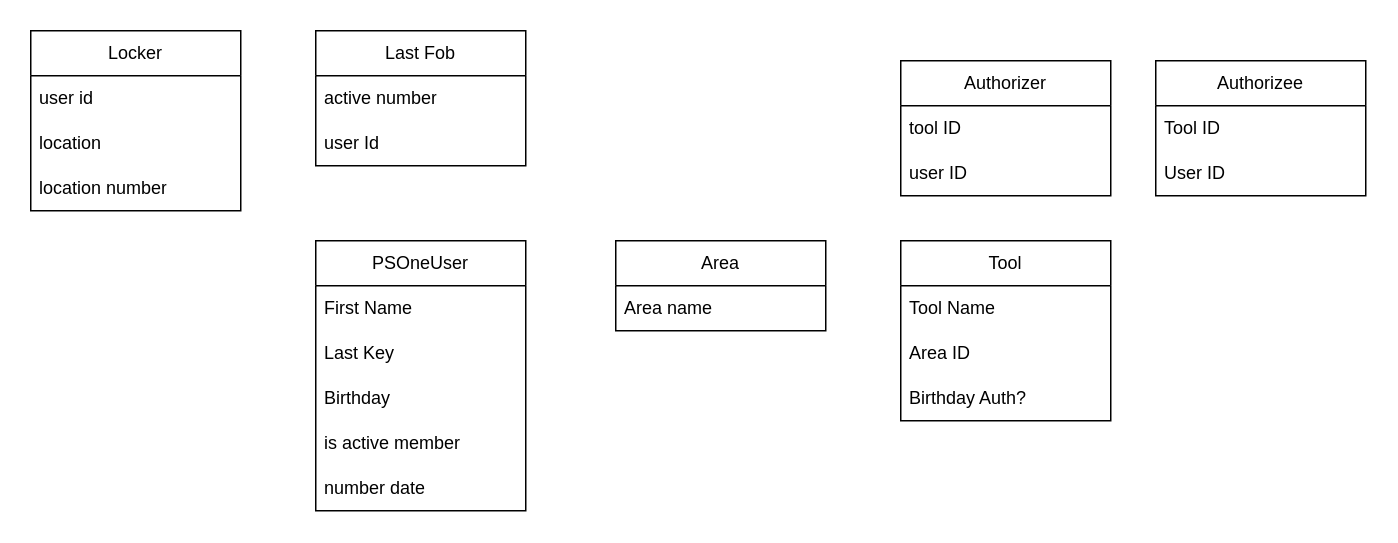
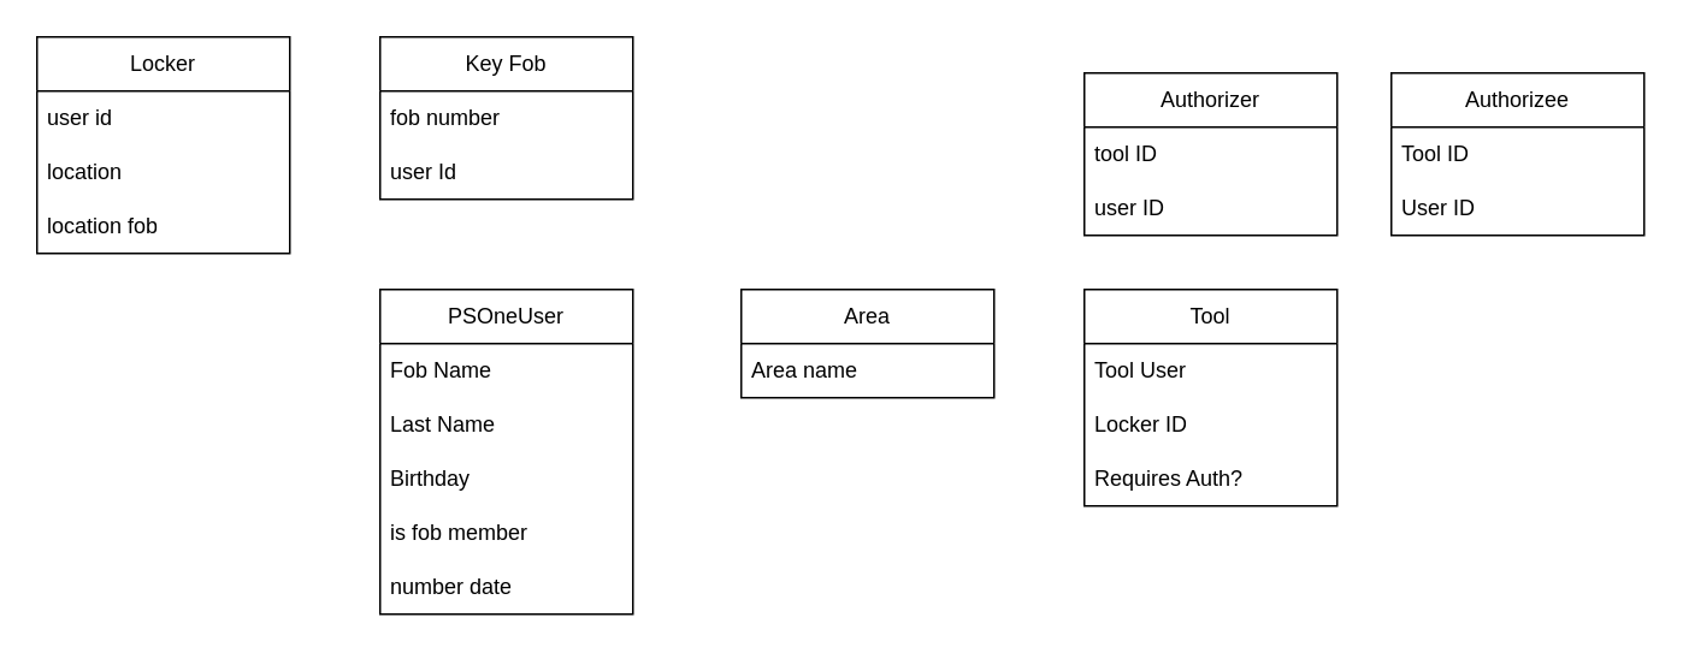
- <mxCell id="20" value="Last Fob" style="swimlane;fontStyle=0;childLayout=stackLayout;horizontal=1;startSize=30;horizontalStack=0;resizeParent=1;resizeParentMax=0;resizeLast=0;collapsible=1;marginBottom=0;whiteSpace=wrap;html=1;" vertex="1" parent="1"><mxGeometry x="210" y="20" width="140" height="90" as="geometry" /></mxCell>
+ <mxCell id="20" value="Key Fob" style="swimlane;fontStyle=0;childLayout=stackLayout;horizontal=1;startSize=30;horizontalStack=0;resizeParent=1;resizeParentMax=0;resizeLast=0;collapsible=1;marginBottom=0;whiteSpace=wrap;html=1;" vertex="1" parent="1"><mxGeometry x="210" y="20" width="140" height="90" as="geometry" /></mxCell>
- <mxCell id="21" value="active number" style="text;strokeColor=none;fillColor=none;align=left;verticalAlign=middle;spacingLeft=4;spacingRight=4;overflow=hidden;points=[[0,0.5],[1,0.5]];portConstraint=eastwest;rotatable=0;whiteSpace=wrap;html=1;" vertex="1" parent="20"><mxGeometry y="30" width="140" height="30" as="geometry" /></mxCell>
+ <mxCell id="21" value="fob number" style="text;strokeColor=none;fillColor=none;align=left;verticalAlign=middle;spacingLeft=4;spacingRight=4;overflow=hidden;points=[[0,0.5],[1,0.5]];portConstraint=eastwest;rotatable=0;whiteSpace=wrap;html=1;" vertex="1" parent="20"><mxGeometry y="30" width="140" height="30" as="geometry" /></mxCell>
- <mxCell id="26" value="location number" style="text;strokeColor=none;fillColor=none;align=left;verticalAlign=middle;spacingLeft=4;spacingRight=4;overflow=hidden;points=[[0,0.5],[1,0.5]];portConstraint=eastwest;rotatable=0;whiteSpace=wrap;html=1;" vertex="1" parent="23"><mxGeometry y="90" width="140" height="30" as="geometry" /></mxCell>
+ <mxCell id="26" value="location fob" style="text;strokeColor=none;fillColor=none;align=left;verticalAlign=middle;spacingLeft=4;spacingRight=4;overflow=hidden;points=[[0,0.5],[1,0.5]];portConstraint=eastwest;rotatable=0;whiteSpace=wrap;html=1;" vertex="1" parent="23"><mxGeometry y="90" width="140" height="30" as="geometry" /></mxCell>
- <mxCell id="3" value="First Name" style="text;strokeColor=none;fillColor=none;align=left;verticalAlign=middle;spacingLeft=4;spacingRight=4;overflow=hidden;points=[[0,0.5],[1,0.5]];portConstraint=eastwest;rotatable=0;whiteSpace=wrap;html=1;" vertex="1" parent="2"><mxGeometry y="30" width="140" height="30" as="geometry" /></mxCell>
+ <mxCell id="3" value="Fob Name" style="text;strokeColor=none;fillColor=none;align=left;verticalAlign=middle;spacingLeft=4;spacingRight=4;overflow=hidden;points=[[0,0.5],[1,0.5]];portConstraint=eastwest;rotatable=0;whiteSpace=wrap;html=1;" vertex="1" parent="2"><mxGeometry y="30" width="140" height="30" as="geometry" /></mxCell>
- <mxCell id="11" value="Tool Name" style="text;strokeColor=none;fillColor=none;align=left;verticalAlign=middle;spacingLeft=4;spacingRight=4;overflow=hidden;points=[[0,0.5],[1,0.5]];portConstraint=eastwest;rotatable=0;whiteSpace=wrap;html=1;" vertex="1" parent="10"><mxGeometry y="30" width="140" height="30" as="geometry" /></mxCell>
+ <mxCell id="11" value="Tool User" style="text;strokeColor=none;fillColor=none;align=left;verticalAlign=middle;spacingLeft=4;spacingRight=4;overflow=hidden;points=[[0,0.5],[1,0.5]];portConstraint=eastwest;rotatable=0;whiteSpace=wrap;html=1;" vertex="1" parent="10"><mxGeometry y="30" width="140" height="30" as="geometry" /></mxCell>
- <mxCell id="4" value="Last Key" style="text;strokeColor=none;fillColor=none;align=left;verticalAlign=middle;spacingLeft=4;spacingRight=4;overflow=hidden;points=[[0,0.5],[1,0.5]];portConstraint=eastwest;rotatable=0;whiteSpace=wrap;html=1;" vertex="1" parent="2"><mxGeometry y="60" width="140" height="30" as="geometry" /></mxCell>
+ <mxCell id="4" value="Last Name" style="text;strokeColor=none;fillColor=none;align=left;verticalAlign=middle;spacingLeft=4;spacingRight=4;overflow=hidden;points=[[0,0.5],[1,0.5]];portConstraint=eastwest;rotatable=0;whiteSpace=wrap;html=1;" vertex="1" parent="2"><mxGeometry y="60" width="140" height="30" as="geometry" /></mxCell>
- <mxCell id="12" value="Area ID" style="text;strokeColor=none;fillColor=none;align=left;verticalAlign=middle;spacingLeft=4;spacingRight=4;overflow=hidden;points=[[0,0.5],[1,0.5]];portConstraint=eastwest;rotatable=0;whiteSpace=wrap;html=1;" vertex="1" parent="10"><mxGeometry y="60" width="140" height="30" as="geometry" /></mxCell>
+ <mxCell id="12" value="Locker ID" style="text;strokeColor=none;fillColor=none;align=left;verticalAlign=middle;spacingLeft=4;spacingRight=4;overflow=hidden;points=[[0,0.5],[1,0.5]];portConstraint=eastwest;rotatable=0;whiteSpace=wrap;html=1;" vertex="1" parent="10"><mxGeometry y="60" width="140" height="30" as="geometry" /></mxCell>
- <mxCell id="13" value="Birthday Auth?" style="text;strokeColor=none;fillColor=none;align=left;verticalAlign=middle;spacingLeft=4;spacingRight=4;overflow=hidden;points=[[0,0.5],[1,0.5]];portConstraint=eastwest;rotatable=0;whiteSpace=wrap;html=1;" vertex="1" parent="10"><mxGeometry y="90" width="140" height="30" as="geometry" /></mxCell>
+ <mxCell id="13" value="Requires Auth?" style="text;strokeColor=none;fillColor=none;align=left;verticalAlign=middle;spacingLeft=4;spacingRight=4;overflow=hidden;points=[[0,0.5],[1,0.5]];portConstraint=eastwest;rotatable=0;whiteSpace=wrap;html=1;" vertex="1" parent="10"><mxGeometry y="90" width="140" height="30" as="geometry" /></mxCell>
- <mxCell id="6" value="is active member" style="text;strokeColor=none;fillColor=none;align=left;verticalAlign=middle;spacingLeft=4;spacingRight=4;overflow=hidden;points=[[0,0.5],[1,0.5]];portConstraint=eastwest;rotatable=0;whiteSpace=wrap;html=1;" vertex="1" parent="2"><mxGeometry y="120" width="140" height="30" as="geometry" /></mxCell>
+ <mxCell id="6" value="is fob member" style="text;strokeColor=none;fillColor=none;align=left;verticalAlign=middle;spacingLeft=4;spacingRight=4;overflow=hidden;points=[[0,0.5],[1,0.5]];portConstraint=eastwest;rotatable=0;whiteSpace=wrap;html=1;" vertex="1" parent="2"><mxGeometry y="120" width="140" height="30" as="geometry" /></mxCell>
